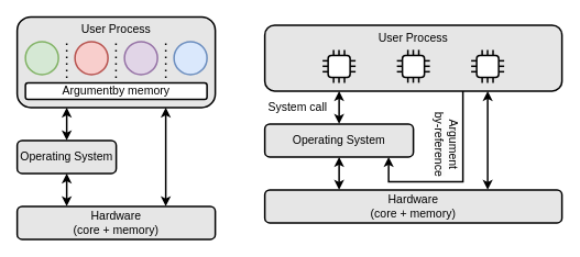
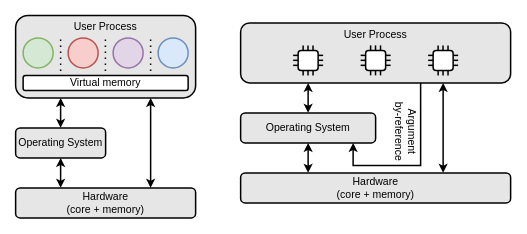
- <mxCell id="14" value="Argumentby memory" style="rounded=1;whiteSpace=wrap;html=1;strokeWidth=2;fontSize=14;" vertex="1" parent="1"><mxGeometry x="30" y="100" width="220" height="20" as="geometry" /></mxCell>
+ <mxCell id="14" value="Virtual memory" style="rounded=1;whiteSpace=wrap;html=1;strokeWidth=2;fontSize=14;" vertex="1" parent="1"><mxGeometry x="30" y="100" width="220" height="20" as="geometry" /></mxCell>
- <mxCell id="27" value="System call" style="text;html=1;strokeColor=none;fillColor=none;align=center;verticalAlign=middle;whiteSpace=wrap;rounded=0;fontSize=14;strokeWidth=2;" vertex="1" parent="20"><mxGeometry y="80" width="80" height="40" as="geometry" /></mxCell>
